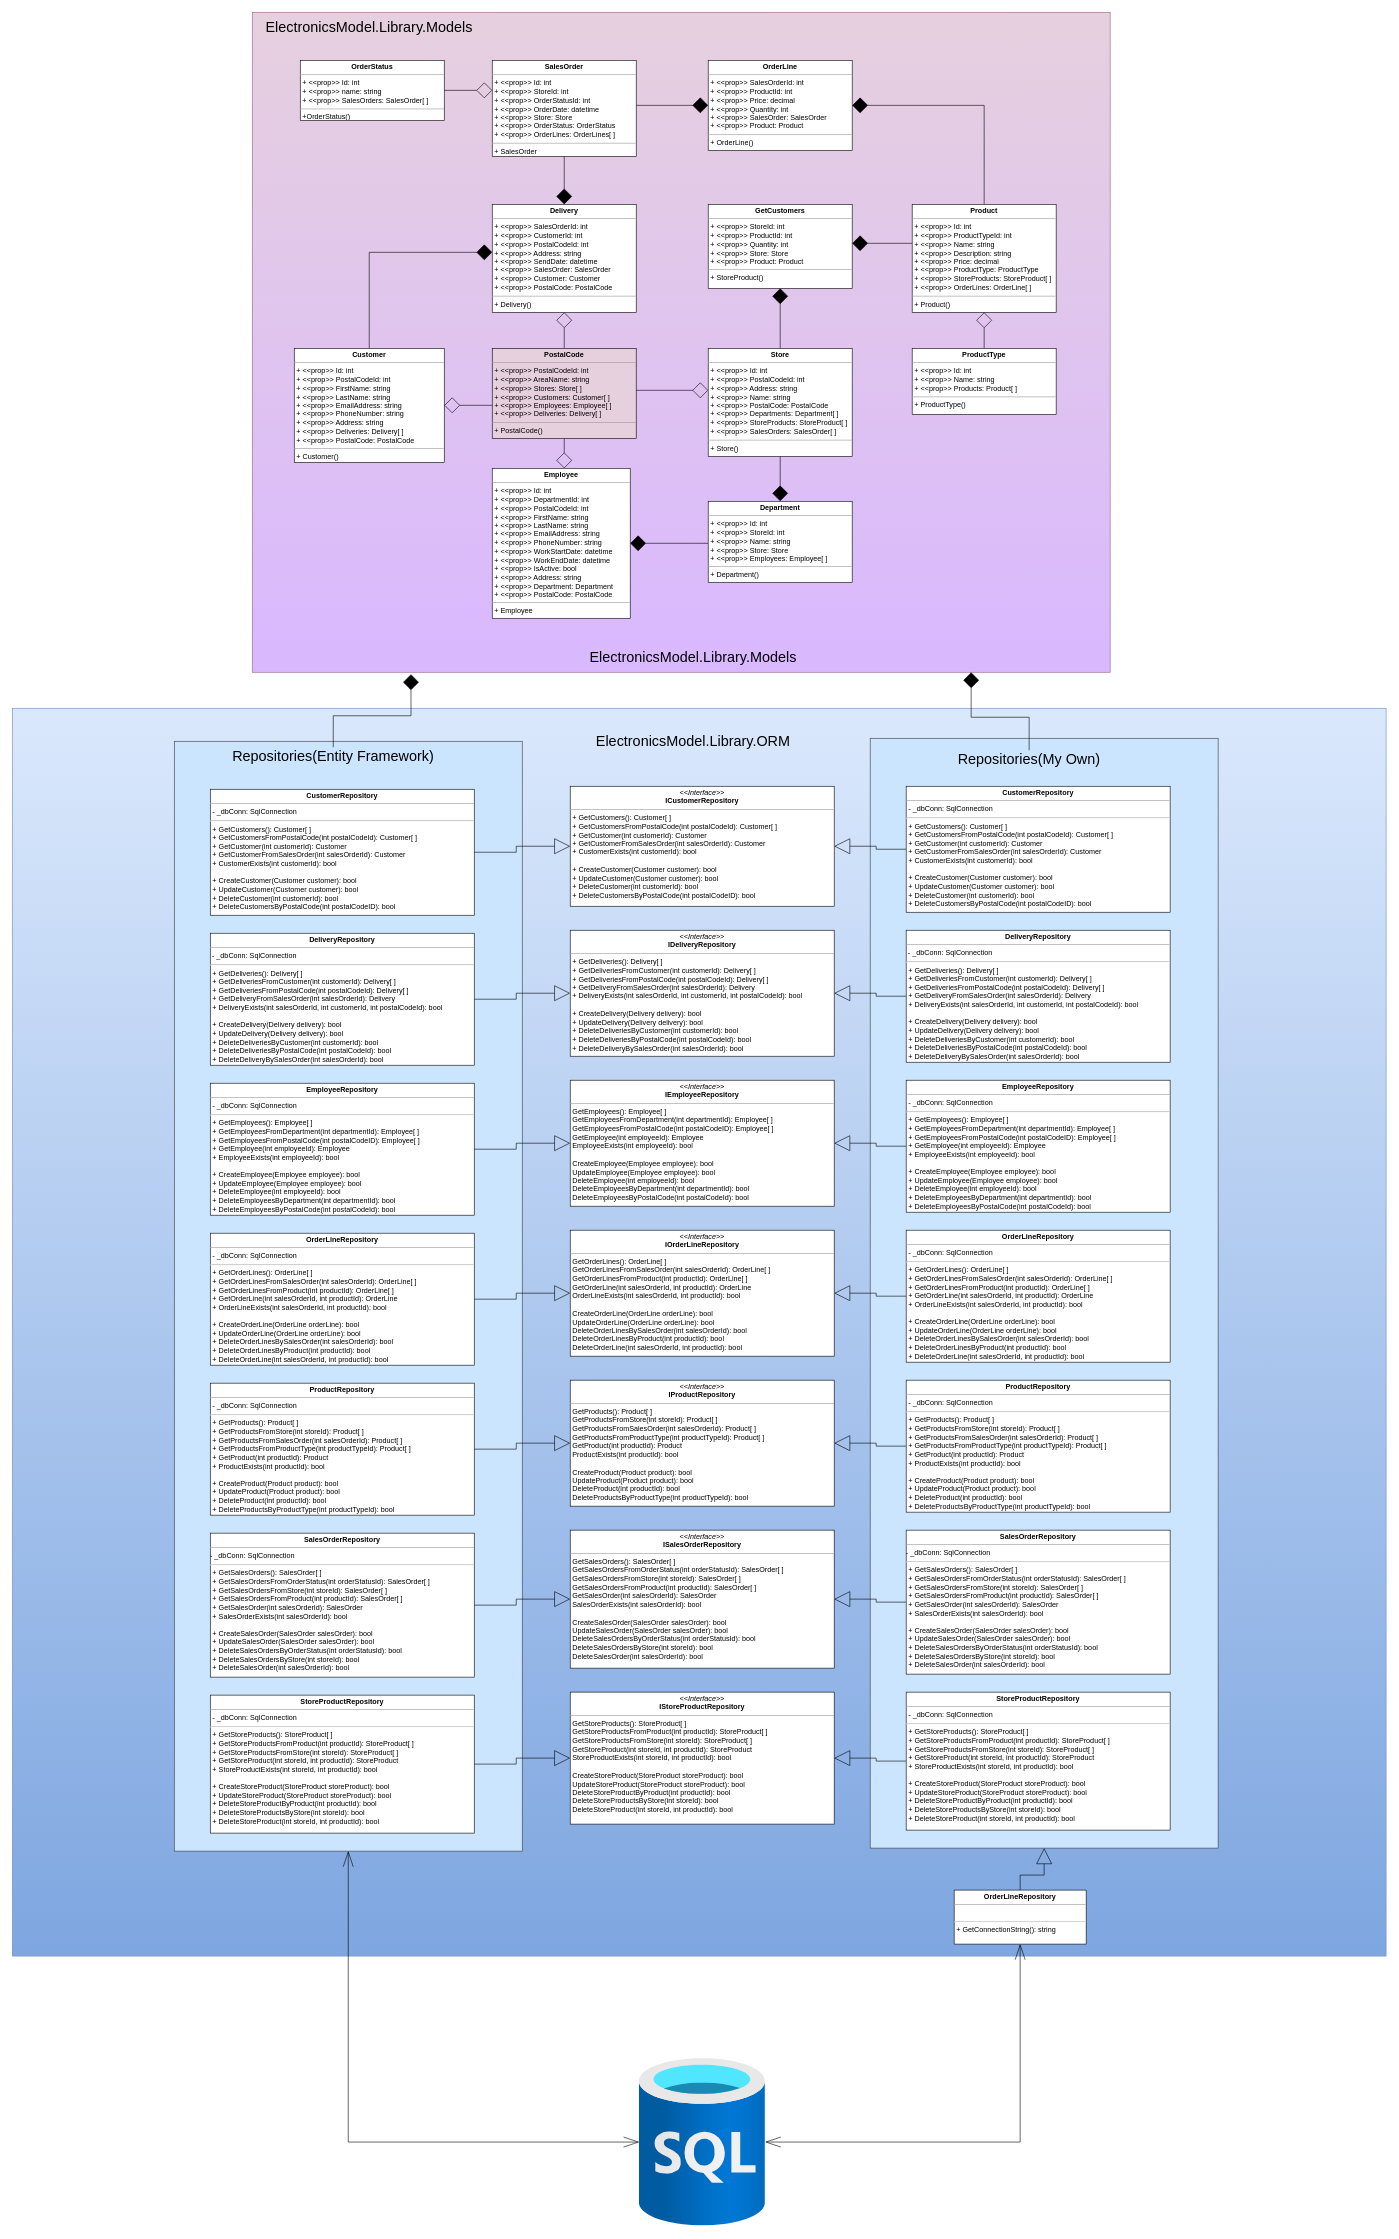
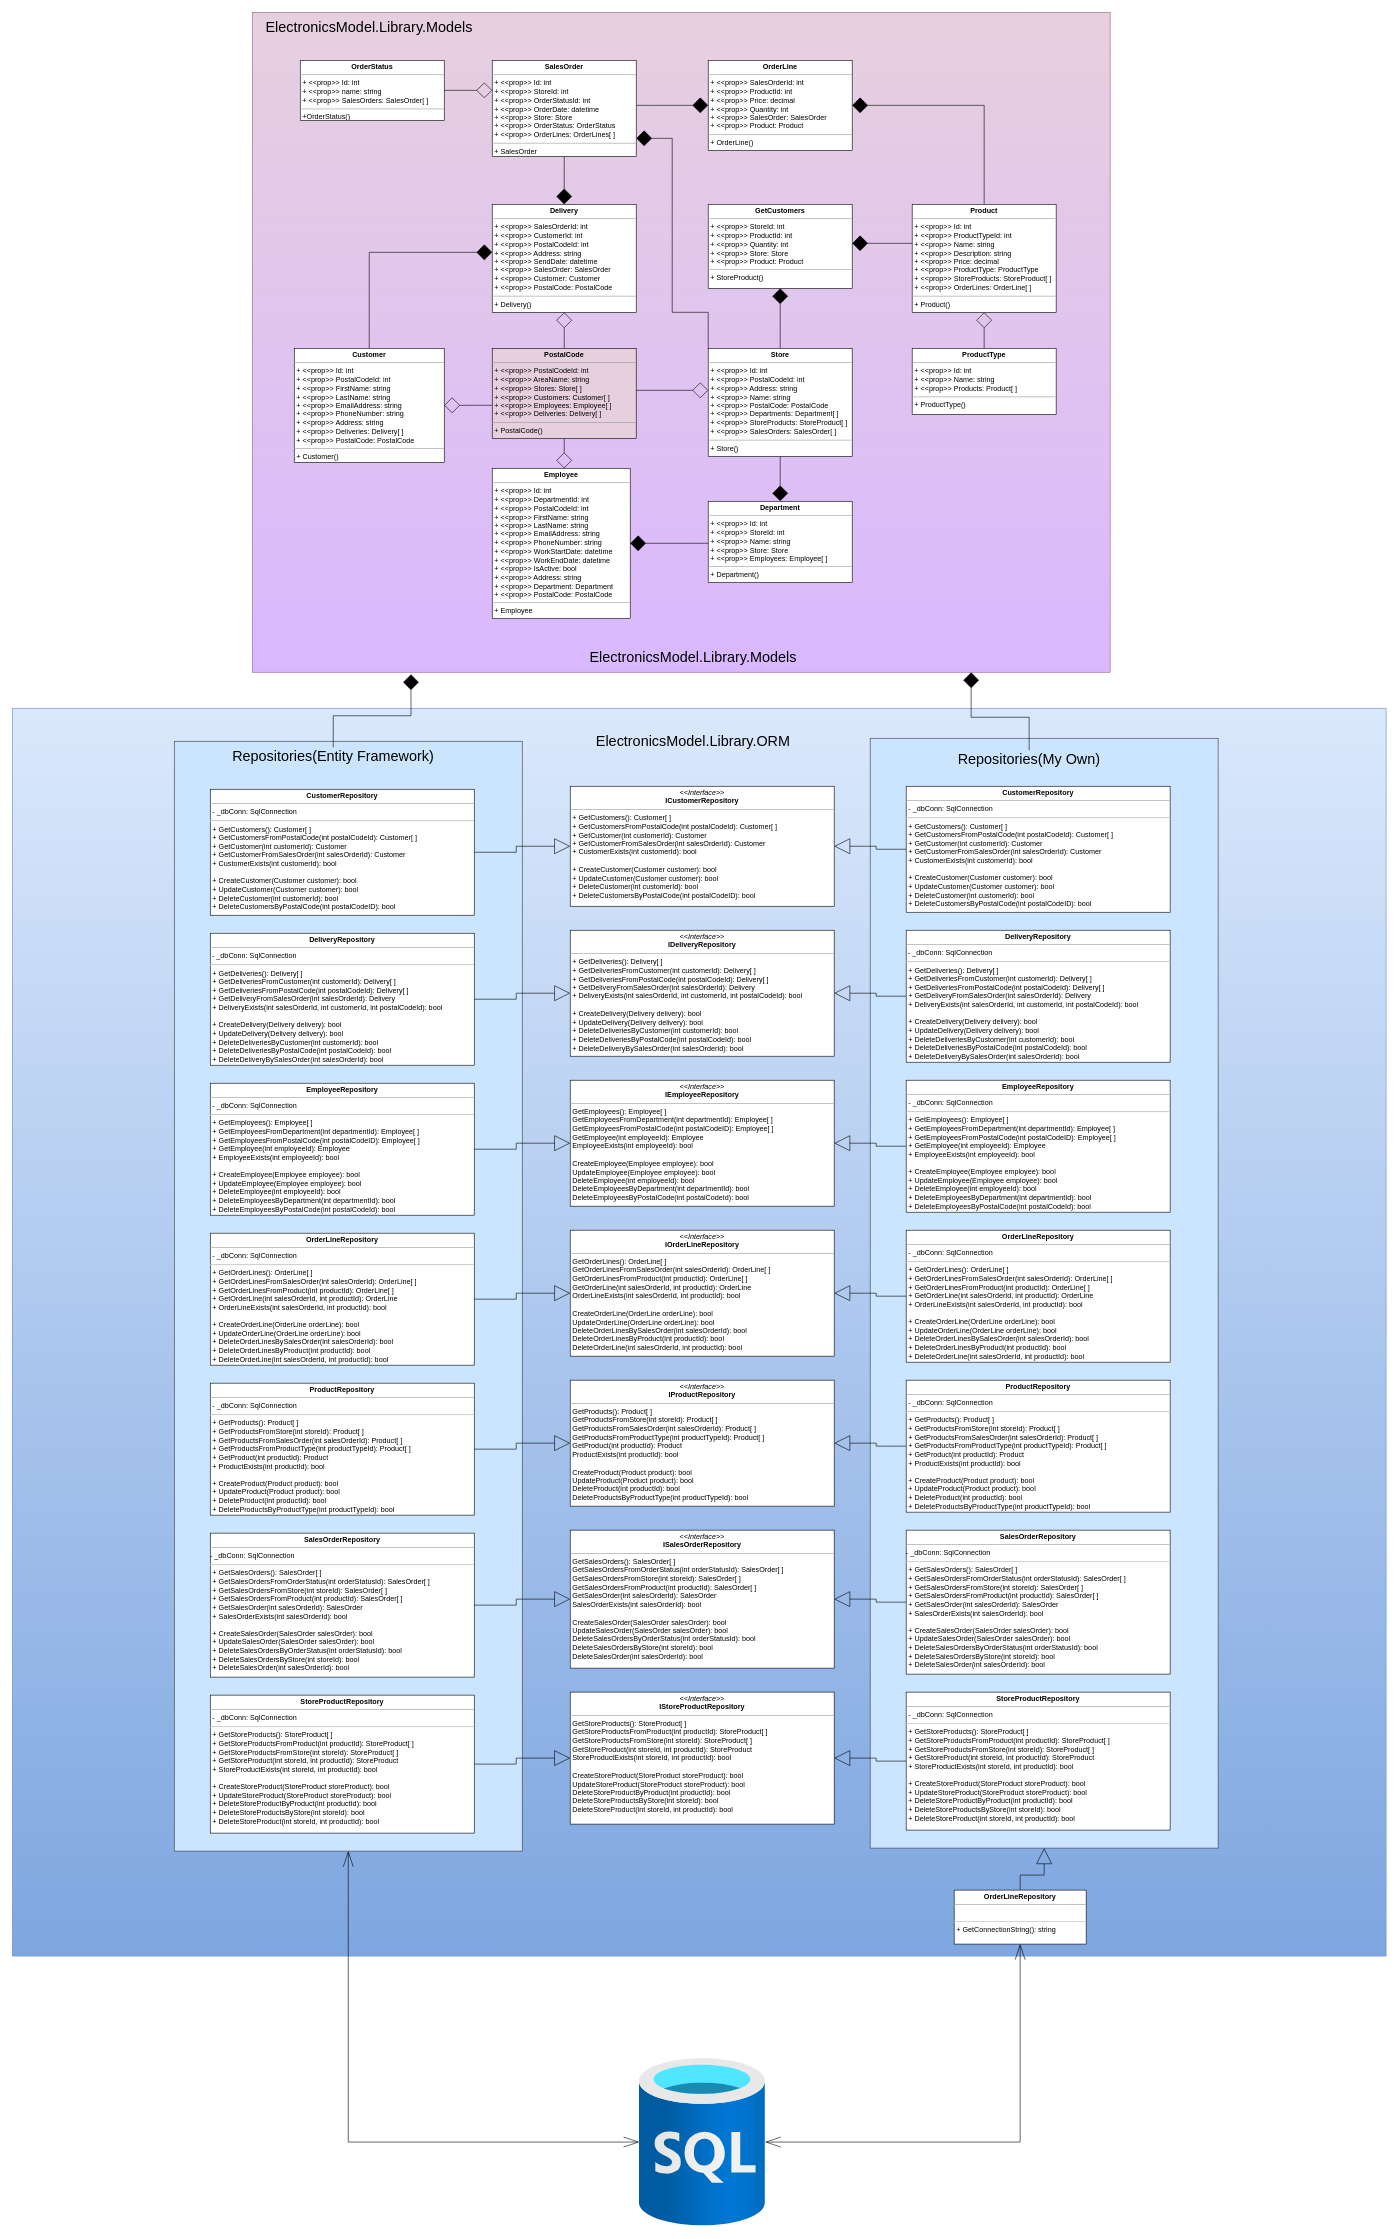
+ <mxCell id="14" style="edgeStyle=orthogonalEdgeStyle;rounded=0;orthogonalLoop=1;jettySize=auto;html=1;endArrow=diamond;endFill=1;endSize=24;" parent="1" source="15" target="19" edge="1"><mxGeometry relative="1" as="geometry"><Array as="points"><mxPoint x="1180" y="520" /><mxPoint x="1120" y="520" /><mxPoint x="1120" y="230" /></Array></mxGeometry></mxCell>
